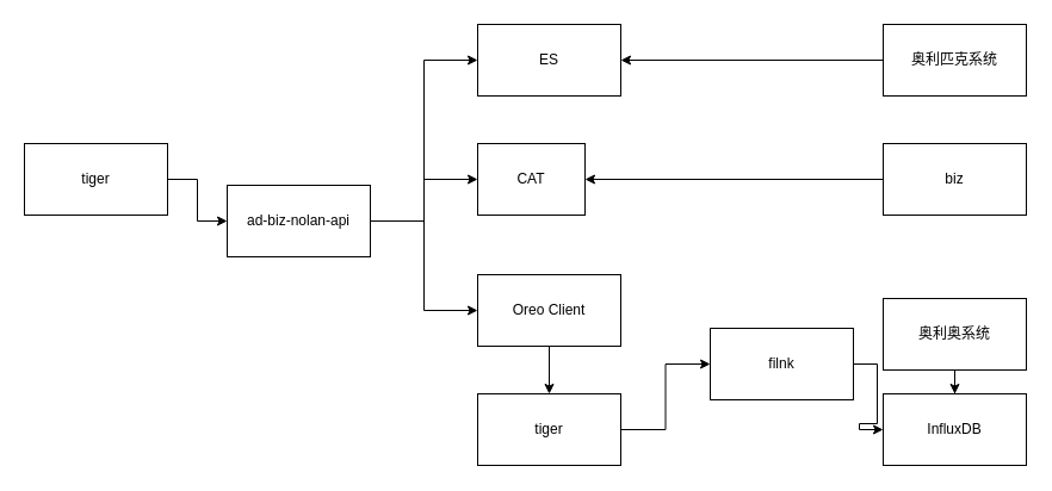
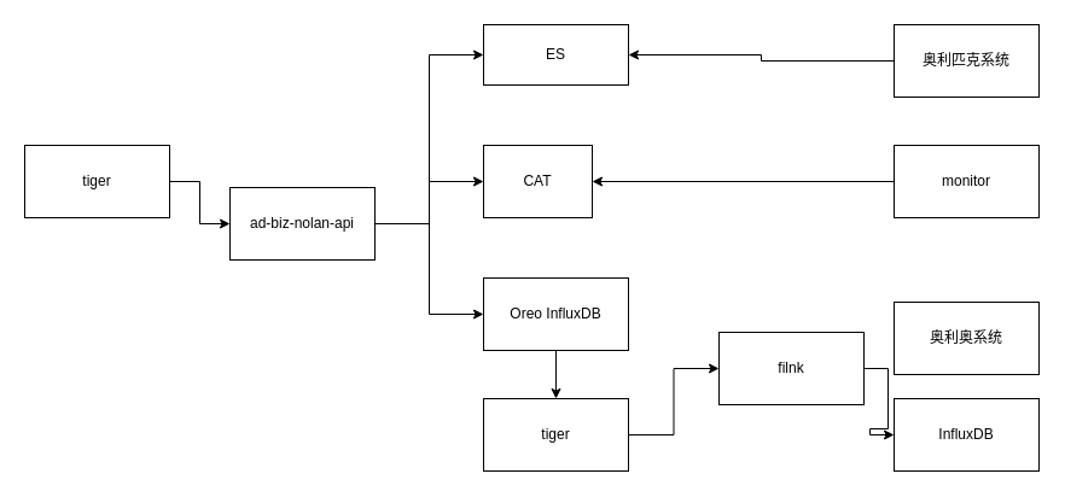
- <mxCell id="8" value="ES" style="rounded=0;whiteSpace=wrap;html=1;" vertex="1" parent="1"><mxGeometry x="400" y="20" width="120" height="60" as="geometry" /></mxCell>
+ <mxCell id="8" value="ES" style="rounded=0;whiteSpace=wrap;html=1;" vertex="1" parent="1"><mxGeometry x="400" y="20" width="120" height="50" as="geometry" /></mxCell>
- <mxCell id="15" value="biz" style="rounded=0;whiteSpace=wrap;html=1;" vertex="1" parent="1"><mxGeometry x="740" y="120" width="120" height="60" as="geometry" /></mxCell>
+ <mxCell id="15" value="monitor" style="rounded=0;whiteSpace=wrap;html=1;" vertex="1" parent="1"><mxGeometry x="740" y="120" width="120" height="60" as="geometry" /></mxCell>
- <mxCell id="11" value="Oreo Client" style="rounded=0;whiteSpace=wrap;html=1;" vertex="1" parent="1"><mxGeometry x="400" y="230" width="120" height="60" as="geometry" /></mxCell>
+ <mxCell id="11" value="Oreo InfluxDB" style="rounded=0;whiteSpace=wrap;html=1;" vertex="1" parent="1"><mxGeometry x="400" y="230" width="120" height="60" as="geometry" /></mxCell>
- <mxCell id="21" value="" style="edgeStyle=orthogonalEdgeStyle;rounded=0;orthogonalLoop=1;jettySize=auto;html=1;" edge="1" parent="1" source="22" target="20"><mxGeometry relative="1" as="geometry" /></mxCell>
